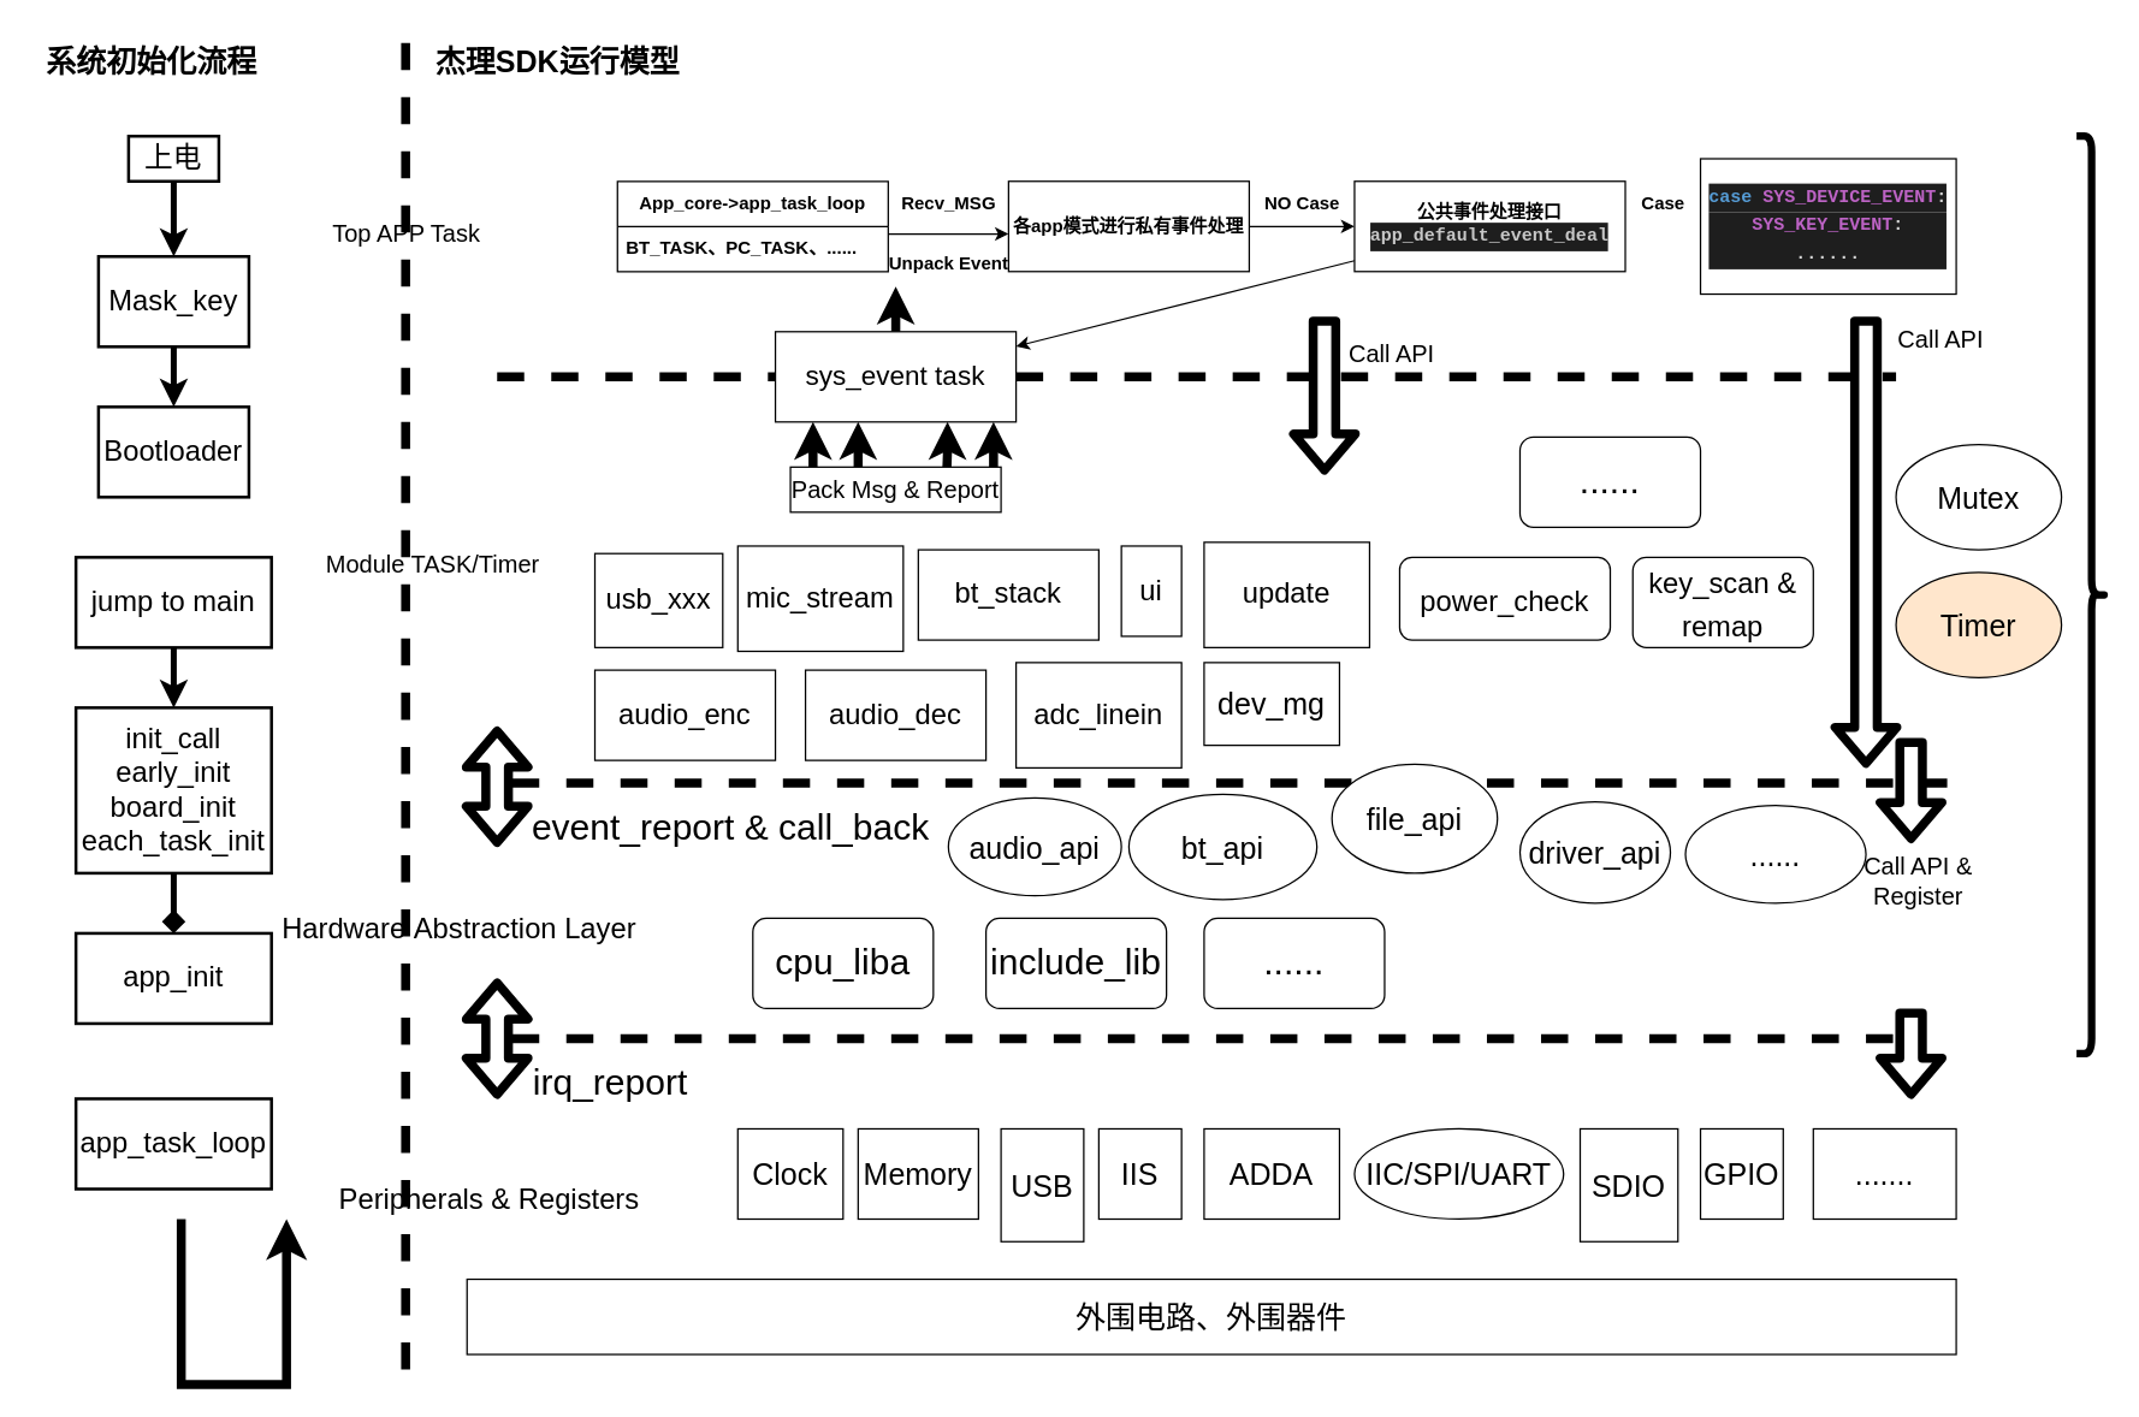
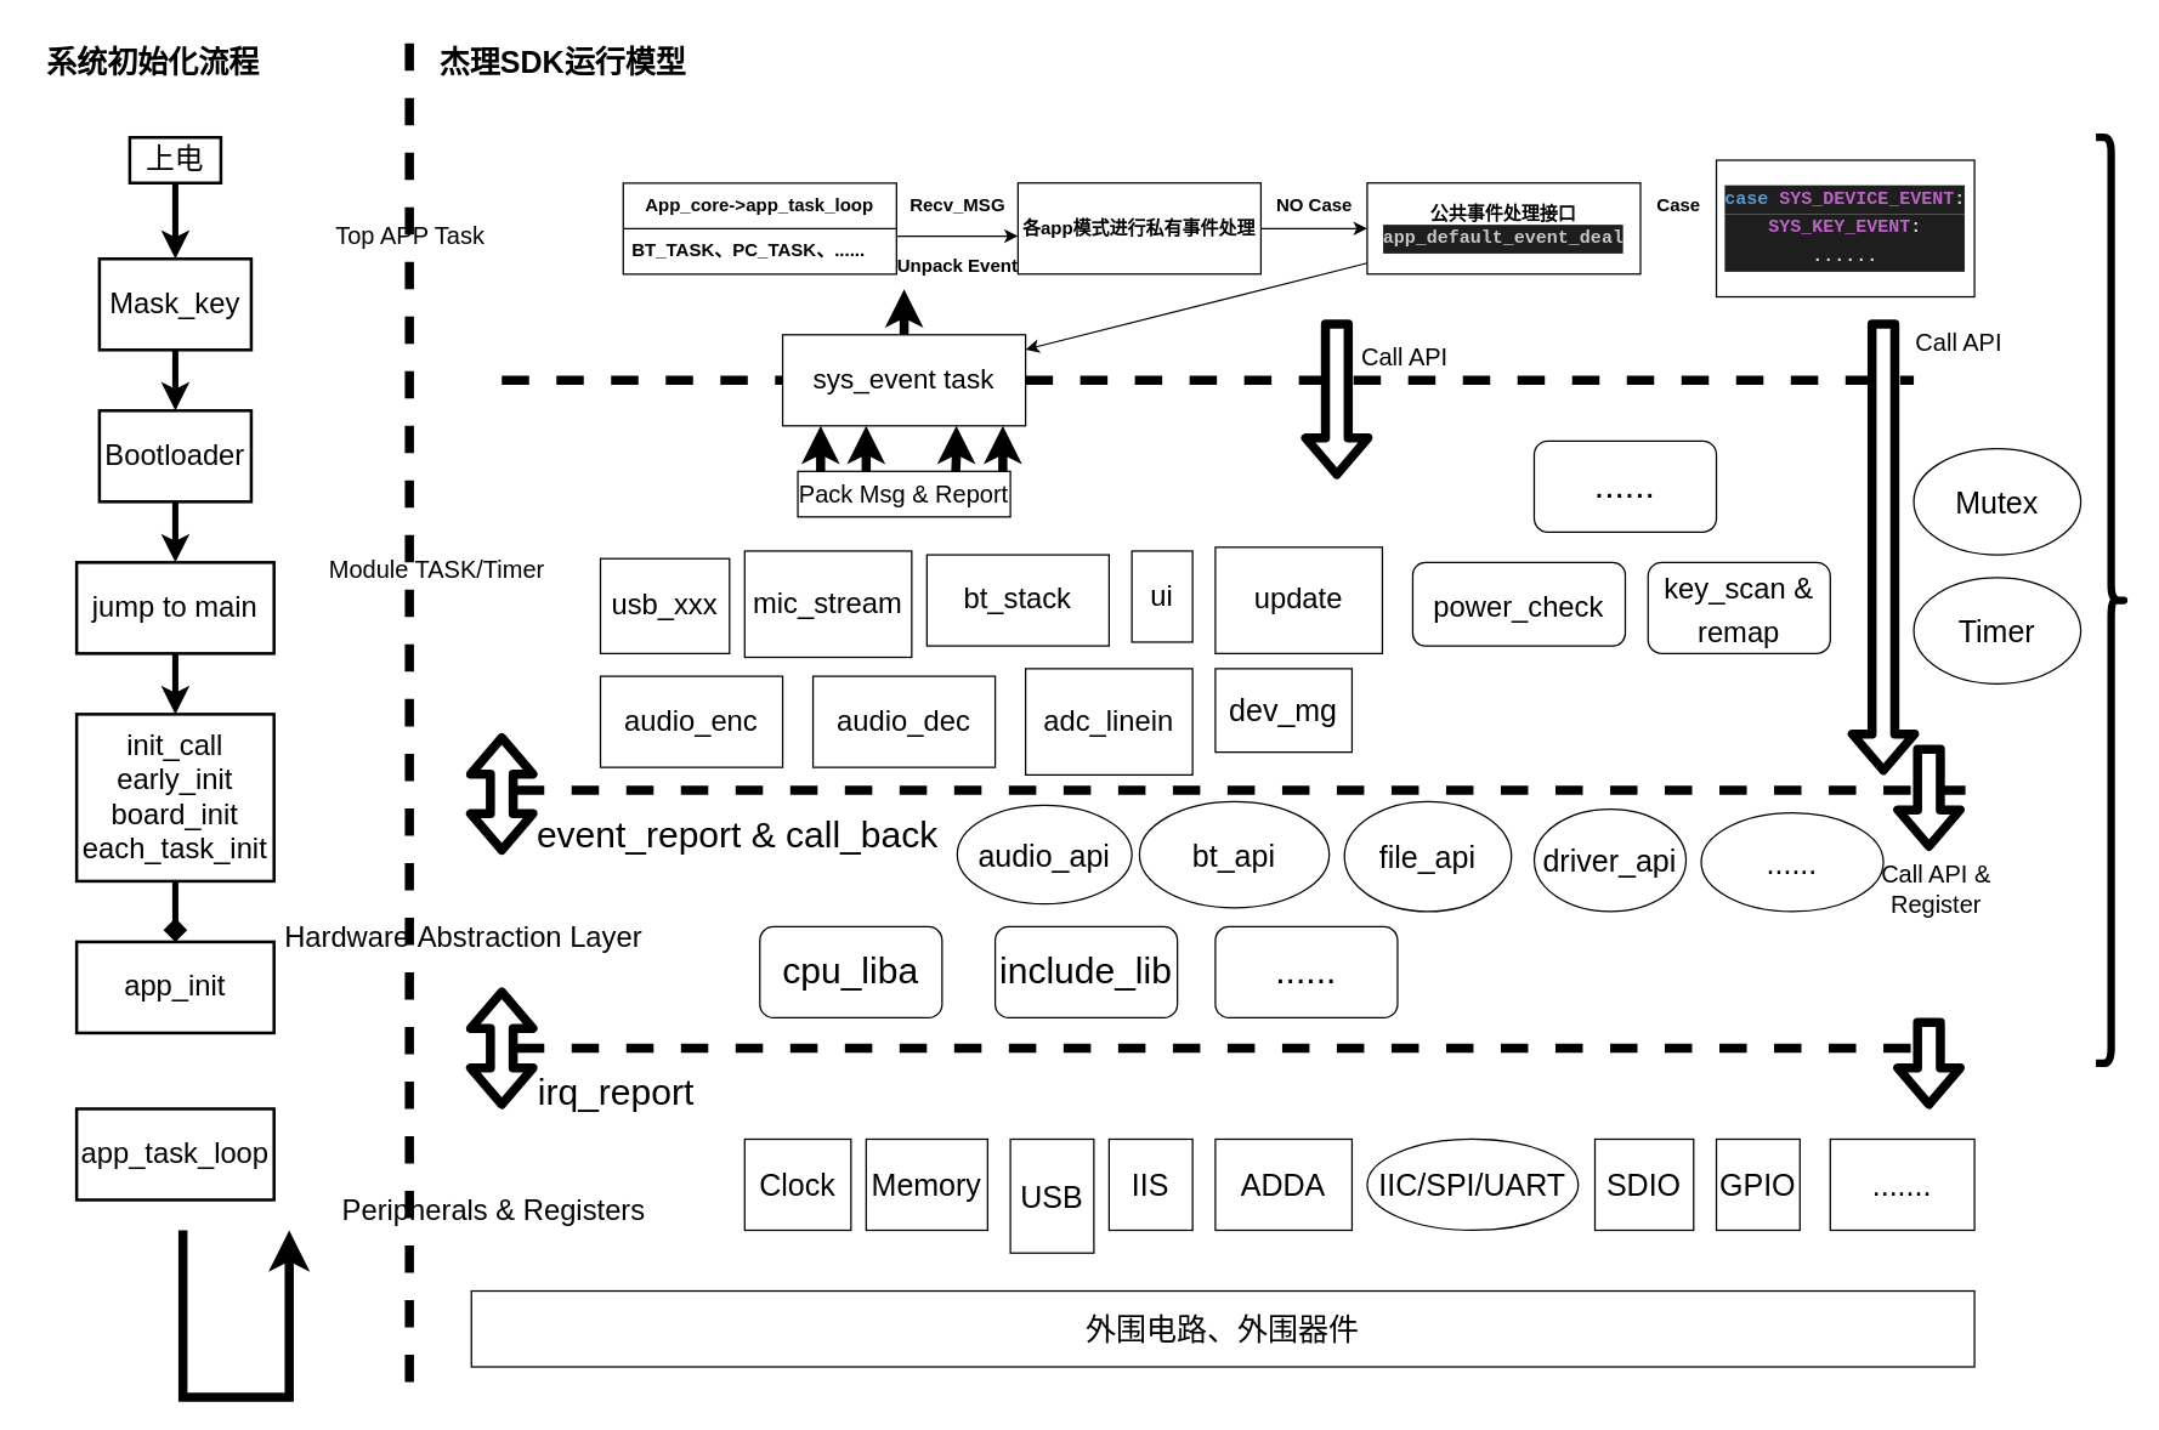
+ <mxCell id="37" value="" style="edgeStyle=none;html=1;strokeWidth=4;fontSize=19;" parent="1" source="38" target="40" edge="1"><mxGeometry relative="1" as="geometry" /></mxCell>
- <mxCell id="48" value="Timer" style="ellipse;whiteSpace=wrap;html=1;fontSize=20;fillColor=#ffe6cc;" parent="1" vertex="1"><mxGeometry x="1260" y="380" width="110" height="70" as="geometry" /></mxCell>
+ <mxCell id="48" value="Timer" style="ellipse;whiteSpace=wrap;html=1;fontSize=20;" parent="1" vertex="1"><mxGeometry x="1260" y="380" width="110" height="70" as="geometry" /></mxCell>
- <mxCell id="57" value="file_api" style="ellipse;whiteSpace=wrap;html=1;fontSize=20;" parent="1" vertex="1"><mxGeometry x="885" y="507.5" width="110" height="72.5" as="geometry" /></mxCell>
+ <mxCell id="57" value="file_api" style="ellipse;whiteSpace=wrap;html=1;fontSize=20;" parent="1" vertex="1"><mxGeometry x="885" y="527.5" width="110" height="72.5" as="geometry" /></mxCell>
- <mxCell id="53" value="SDIO" style="rounded=0;whiteSpace=wrap;html=1;fontSize=20;" parent="1" vertex="1"><mxGeometry x="1050" y="750" width="65" height="75" as="geometry" /></mxCell>
+ <mxCell id="53" value="SDIO" style="rounded=0;whiteSpace=wrap;html=1;fontSize=20;" parent="1" vertex="1"><mxGeometry x="1050" y="750" width="65" height="60" as="geometry" /></mxCell>
